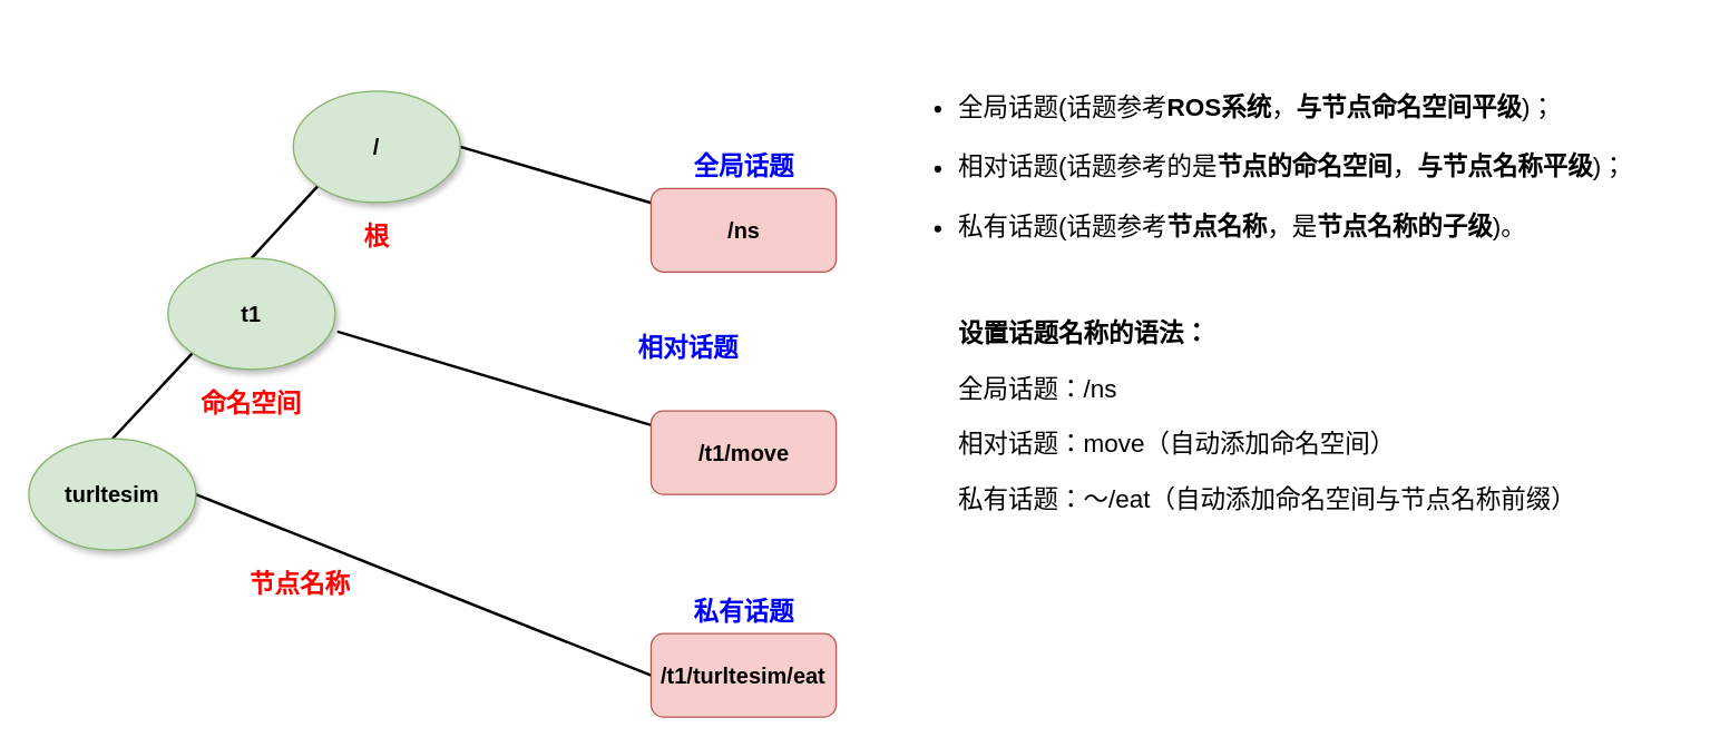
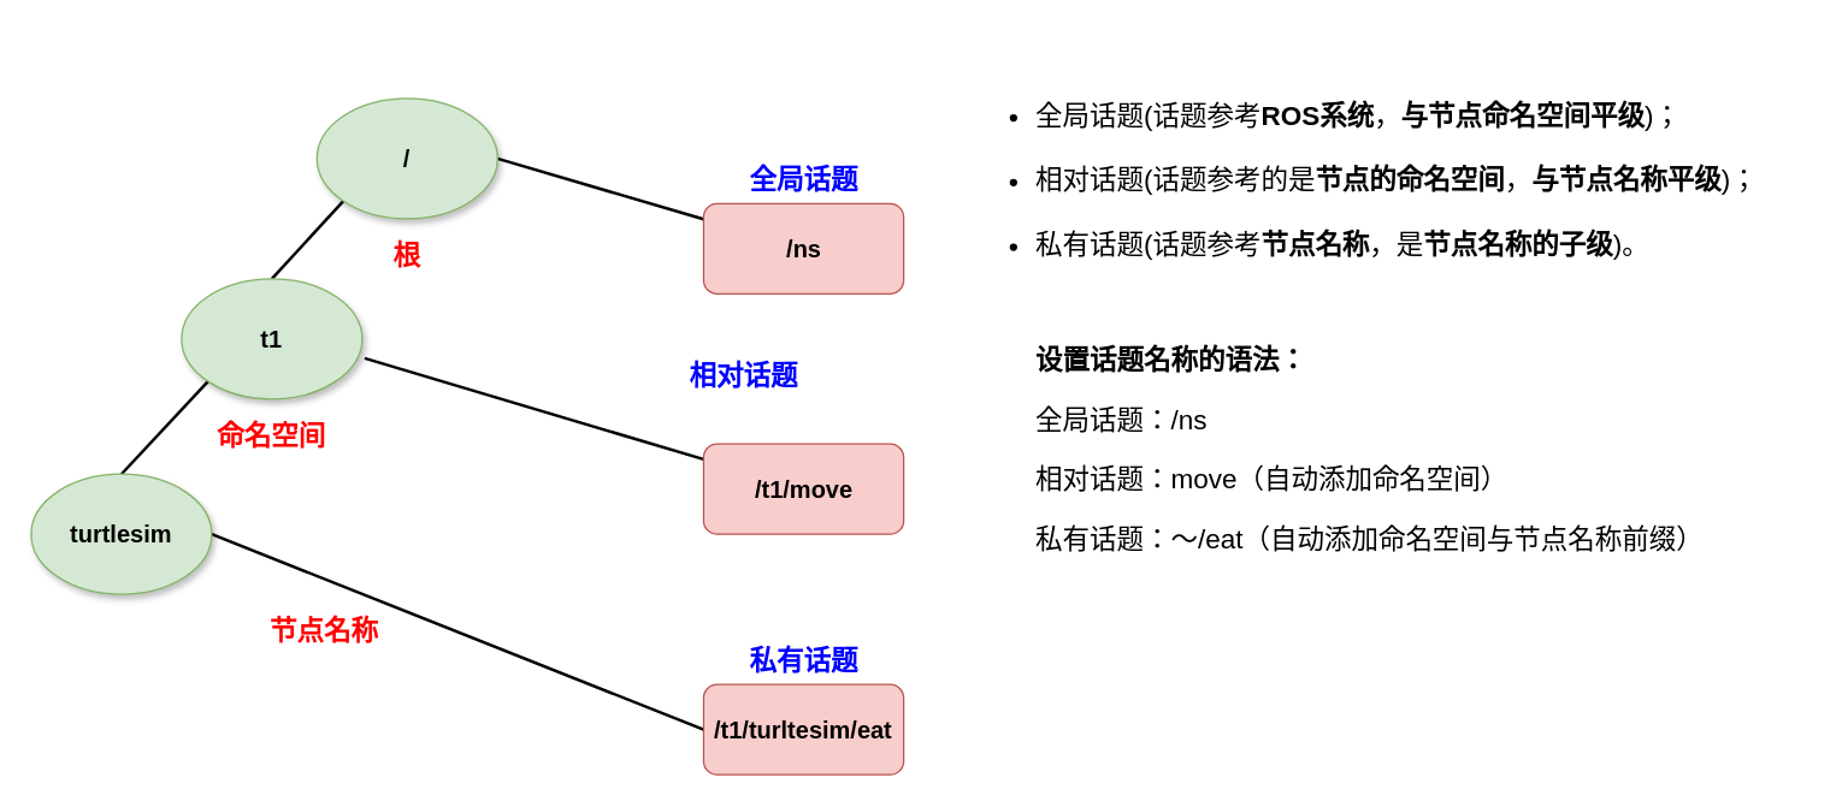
- <mxCell id="12" value="&lt;b&gt;&lt;font style=&quot;font-size: 16px;&quot;&gt;turltesim&lt;/font&gt;&lt;/b&gt;" style="text;html=1;strokeColor=none;fillColor=none;align=center;verticalAlign=middle;whiteSpace=wrap;rounded=0;" vertex="1" parent="1"><mxGeometry x="50" y="340" width="60" height="30" as="geometry" /></mxCell>
+ <mxCell id="12" value="&lt;b&gt;&lt;font style=&quot;font-size: 16px;&quot;&gt;turtlesim&lt;/font&gt;&lt;/b&gt;" style="text;html=1;strokeColor=none;fillColor=none;align=center;verticalAlign=middle;whiteSpace=wrap;rounded=0;" vertex="1" parent="1"><mxGeometry x="50" y="340" width="60" height="30" as="geometry" /></mxCell>
